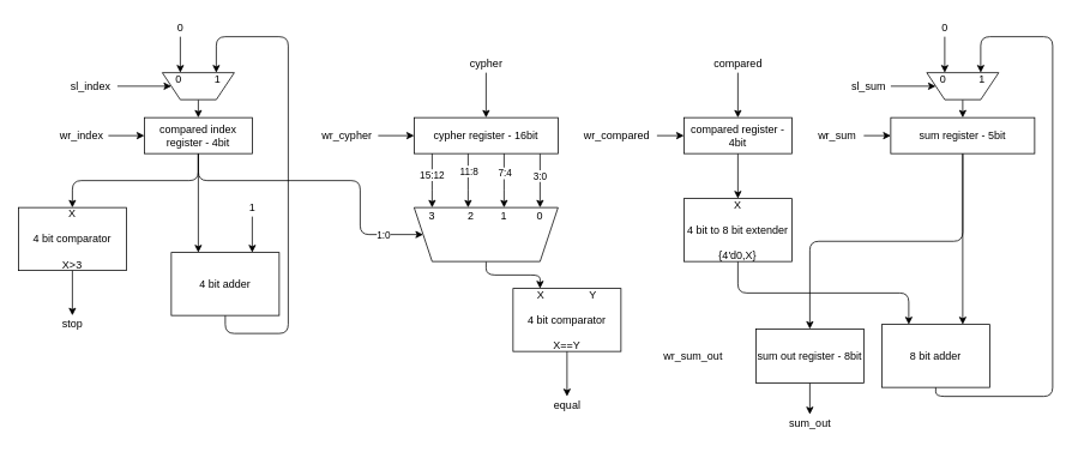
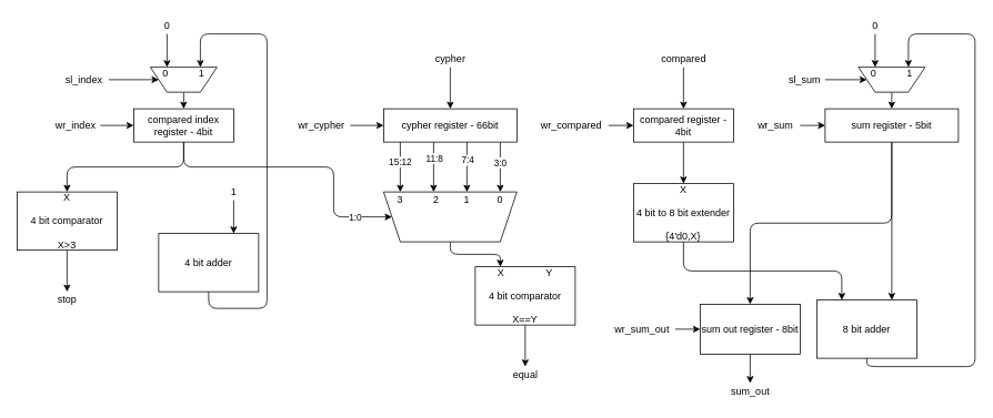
- <mxCell id="4" value="cypher register - 16bit" style="whiteSpace=wrap;html=1;" parent="1" vertex="1"><mxGeometry x="460" y="130" width="160" height="40" as="geometry" /></mxCell>
+ <mxCell id="4" value="cypher register - 66bit" style="whiteSpace=wrap;html=1;" parent="1" vertex="1"><mxGeometry x="460" y="130" width="160" height="40" as="geometry" /></mxCell>
- <mxCell id="6" style="edgeStyle=orthogonalEdgeStyle;html=1;exitX=0.5;exitY=1;exitDx=0;exitDy=0;entryX=0.25;entryY=0;entryDx=0;entryDy=0;" parent="1" source="9" target="58" edge="1"><mxGeometry relative="1" as="geometry" /></mxCell>
+ <mxCell id="63" style="edgeStyle=orthogonalEdgeStyle;html=1;entryX=0;entryY=0.5;entryDx=0;entryDy=0;" parent="1" source="64" target="62" edge="1"><mxGeometry relative="1" as="geometry" /></mxCell>
